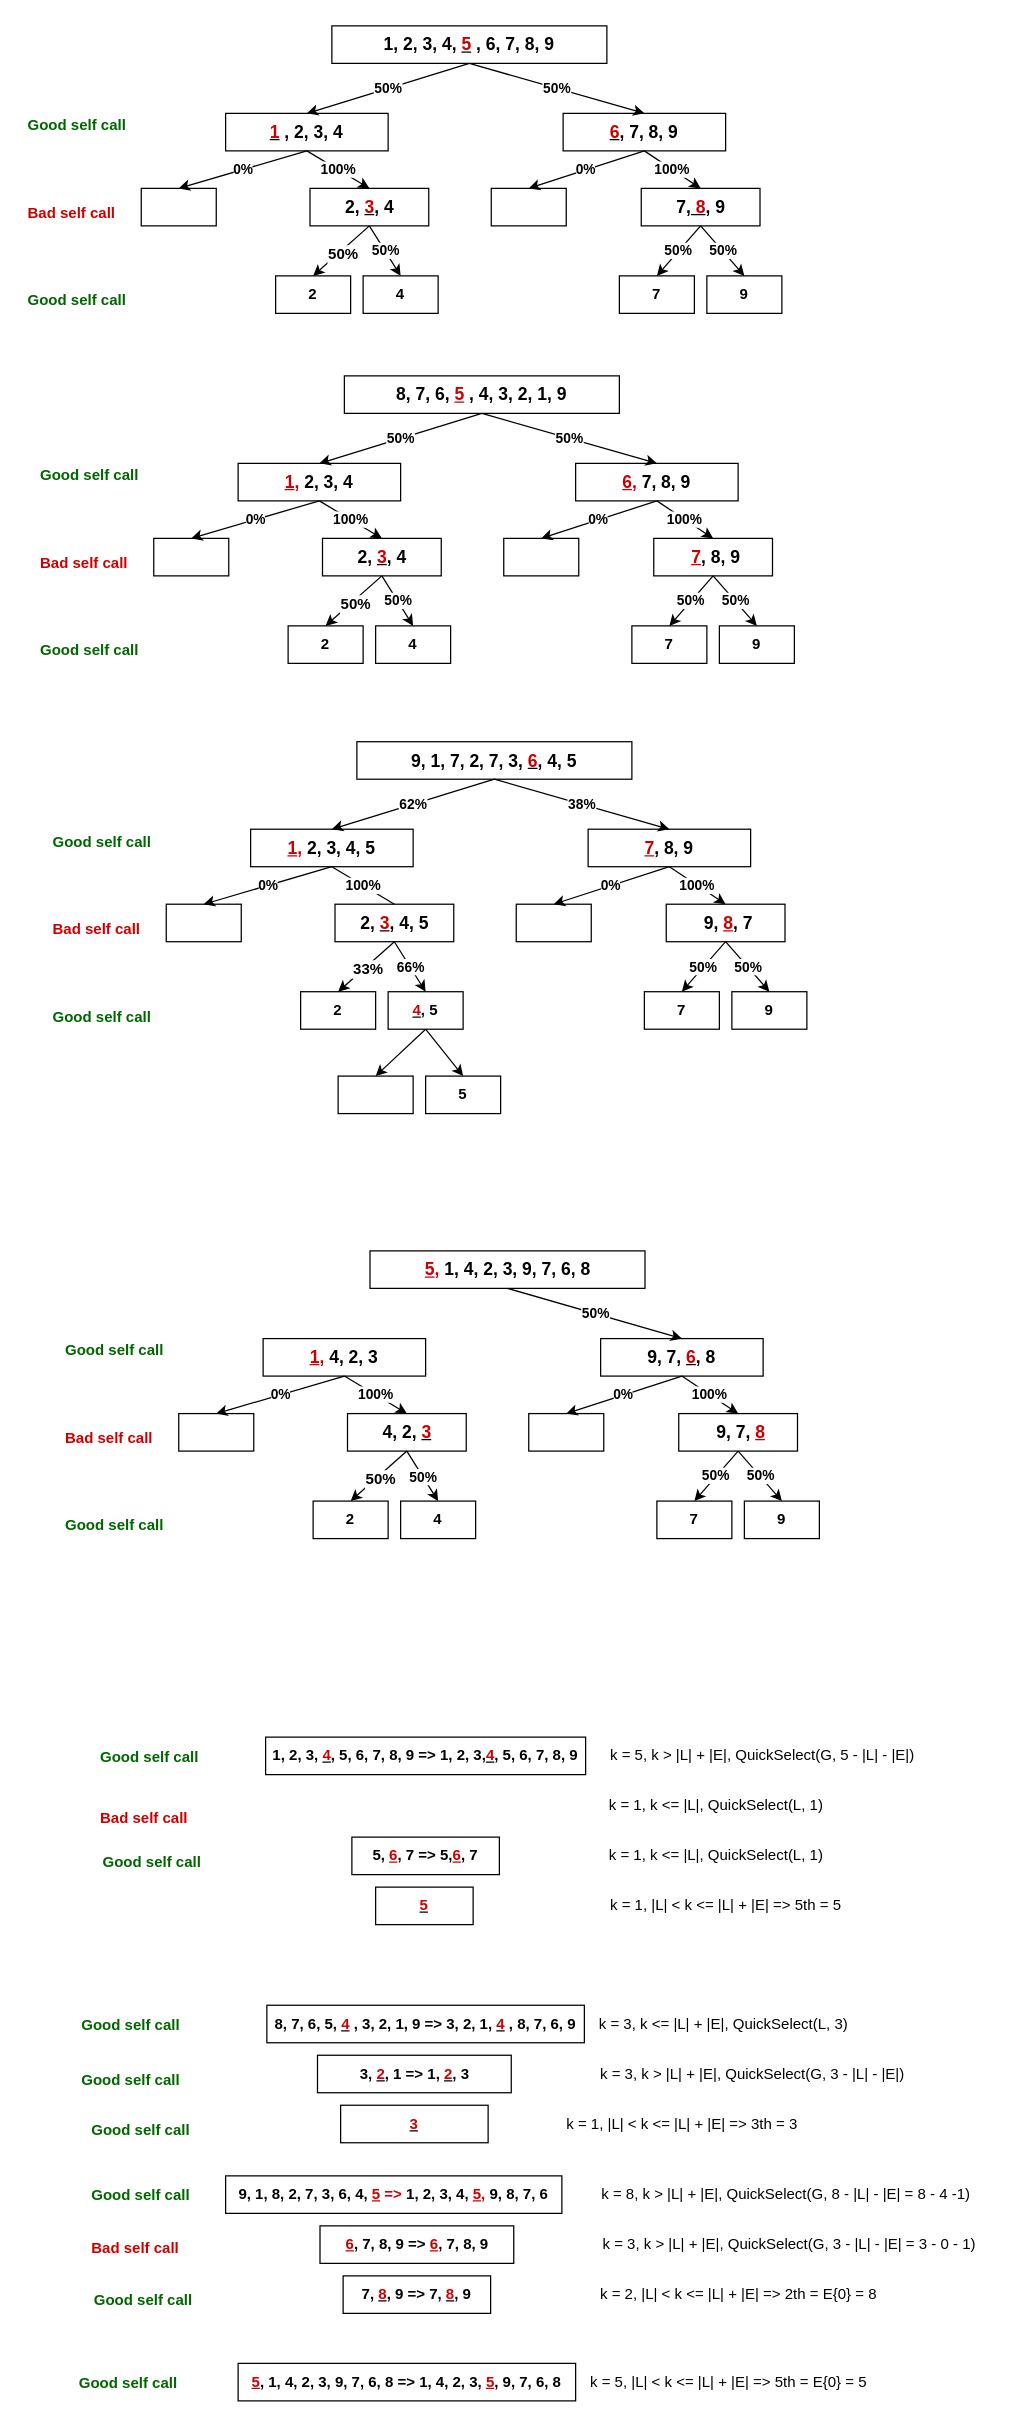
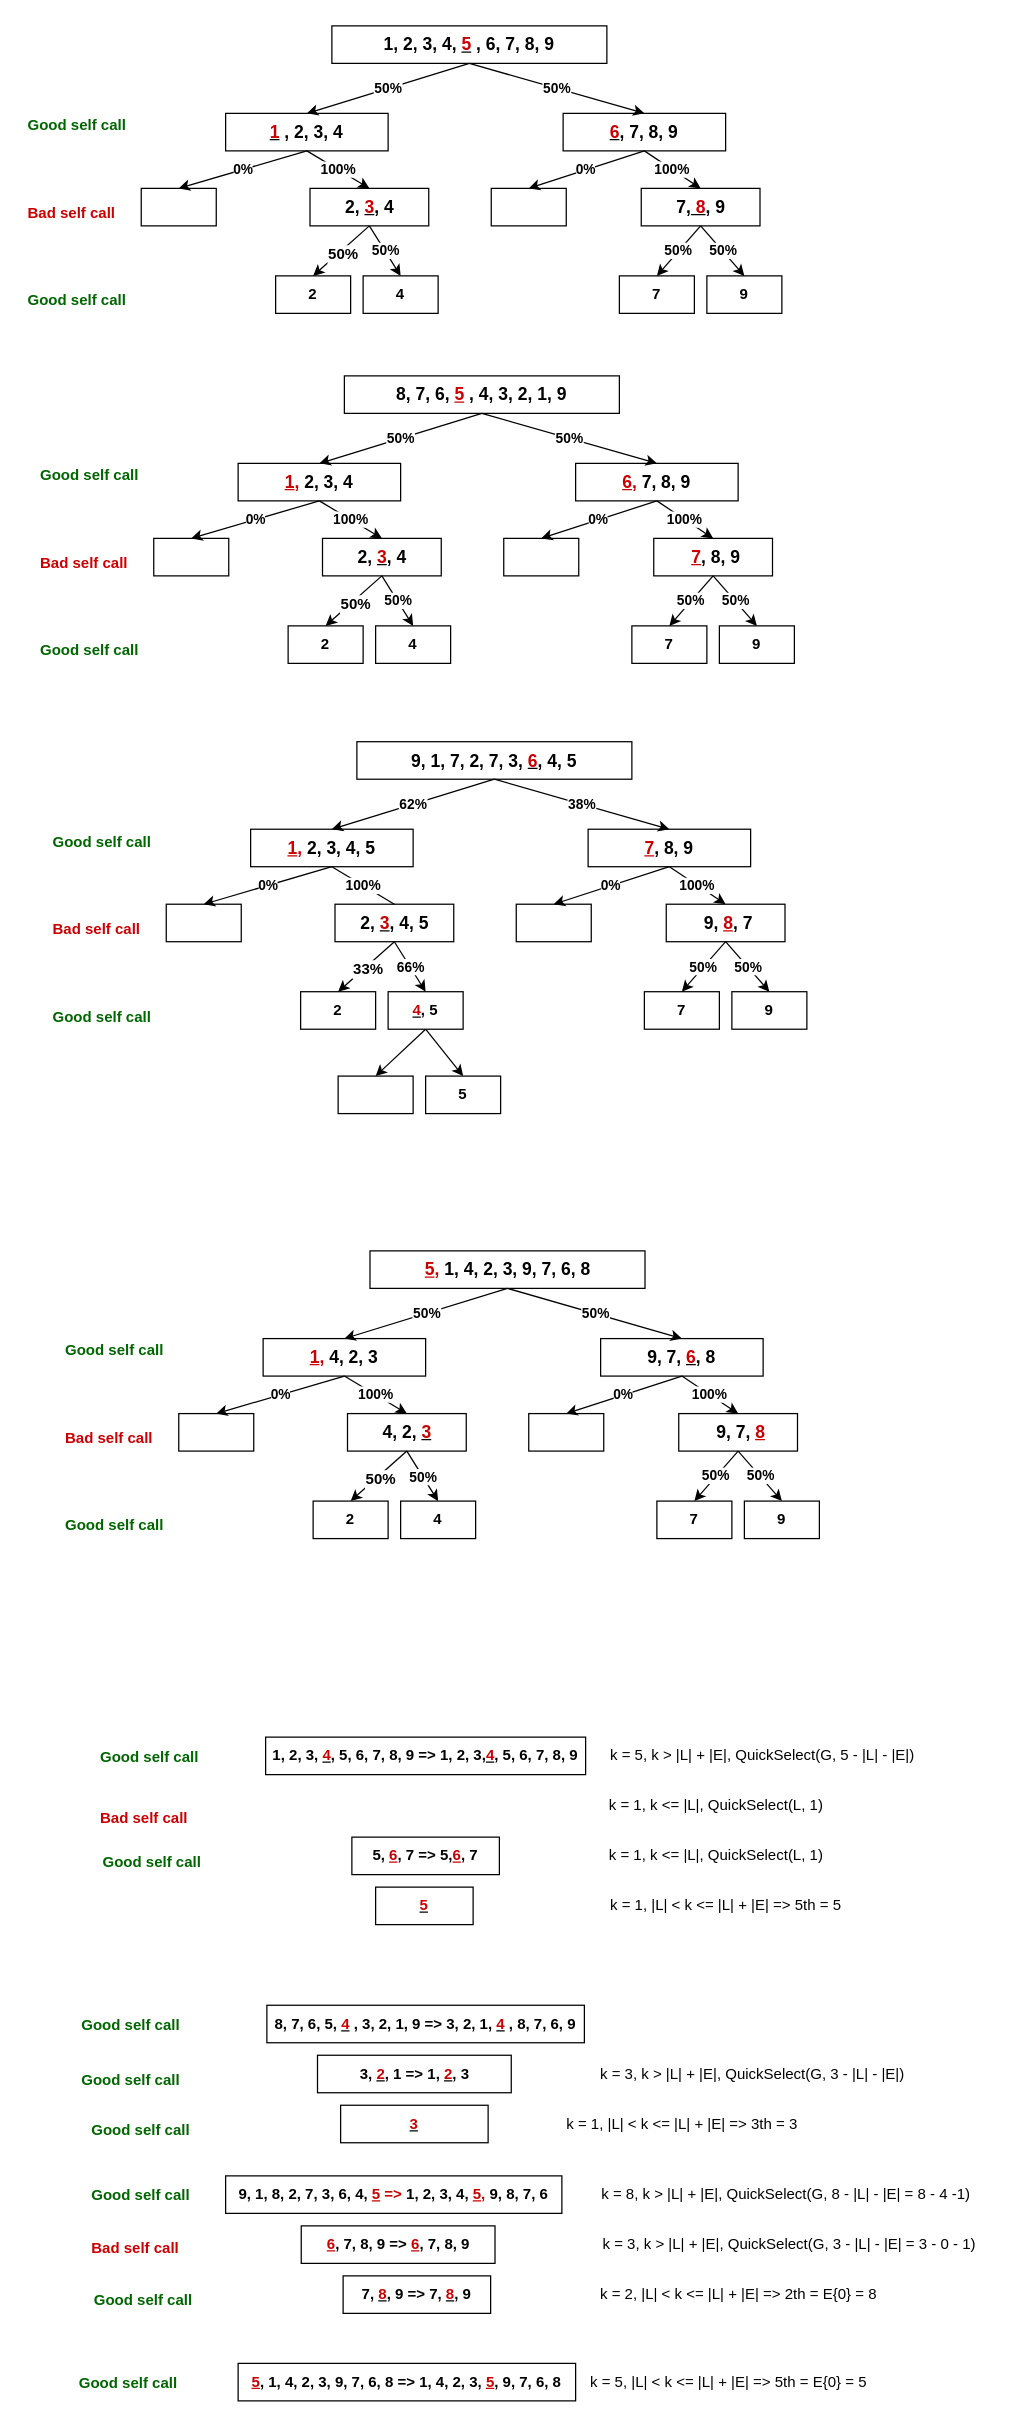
+ <mxCell id="31" value="&lt;b&gt;50%&lt;/b&gt;" style="edgeStyle=none;rounded=0;orthogonalLoop=1;jettySize=auto;html=1;exitX=0.5;exitY=1;exitDx=0;exitDy=0;entryX=0.5;entryY=0;entryDx=0;entryDy=0;" edge="1" parent="28" source="29" target="30"><mxGeometry relative="1" as="geometry" /></mxCell>
- <mxCell id="122" value="k = 3, k &amp;lt;= |L| + |E|, QuickSelect(L, 3)" style="text;html=1;resizable=0;points=[];autosize=1;align=left;verticalAlign=top;spacingTop=-4;" vertex="1" parent="1"><mxGeometry x="477" y="1608.5" width="210" height="20" as="geometry" /></mxCell>
- <mxCell id="128" value="&lt;font color=&quot;#cc0000&quot;&gt;&lt;u&gt;6&lt;/u&gt;&lt;/font&gt;, 7, 8, 9 =&amp;gt;&amp;nbsp;&lt;font color=&quot;#cc0000&quot;&gt;&lt;u&gt;6&lt;/u&gt;&lt;/font&gt;, 7, 8, 9&lt;br&gt;" style="rounded=0;whiteSpace=wrap;html=1;fontStyle=1" vertex="1" parent="1"><mxGeometry x="255.5" y="1780" width="155" height="30" as="geometry" /></mxCell>
+ <mxCell id="128" value="&lt;font color=&quot;#cc0000&quot;&gt;&lt;u&gt;6&lt;/u&gt;&lt;/font&gt;, 7, 8, 9 =&amp;gt;&amp;nbsp;&lt;font color=&quot;#cc0000&quot;&gt;&lt;u&gt;6&lt;/u&gt;&lt;/font&gt;, 7, 8, 9&lt;br&gt;" style="rounded=0;whiteSpace=wrap;html=1;fontStyle=1" vertex="1" parent="1"><mxGeometry x="240.5" y="1780" width="155" height="30" as="geometry" /></mxCell>
